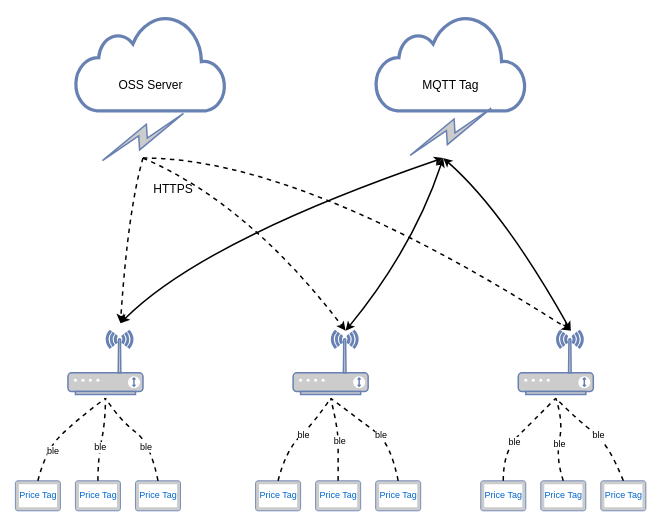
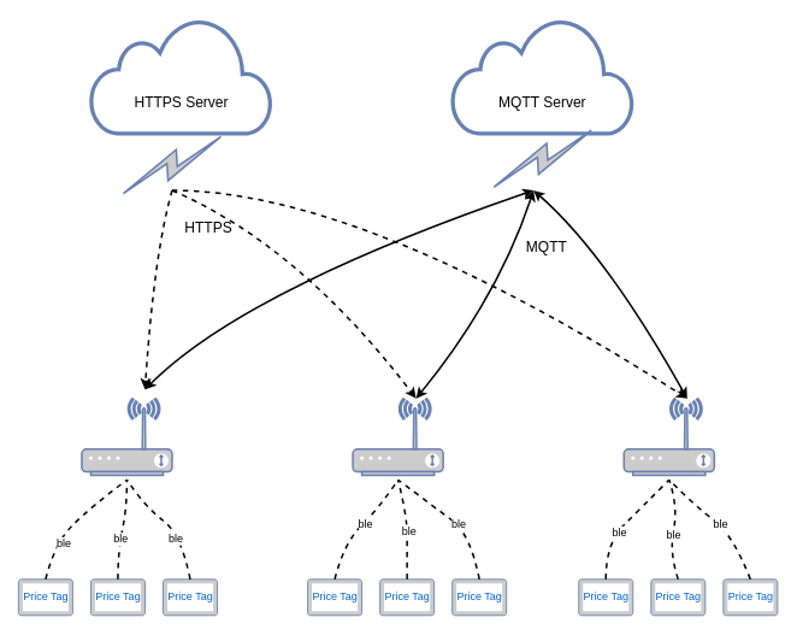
- <mxCell id="3" value="&lt;font color=&quot;#000000&quot; style=&quot;font-size: 16px;&quot;&gt;&lt;br style=&quot;font-size: 16px;&quot;&gt;&lt;br style=&quot;font-size: 16px;&quot;&gt;&lt;br style=&quot;font-size: 16px;&quot;&gt;OSS Server&lt;/font&gt;&lt;br style=&quot;font-size: 16px;&quot;&gt;" style="html=1;outlineConnect=0;fillColor=none;strokeColor=#6881B3;gradientColor=none;gradientDirection=north;strokeWidth=2;shape=mxgraph.networks.cloud;fontColor=#ffffff;fontSize=16;" vertex="1" parent="1"><mxGeometry x="100" y="20" width="200" height="127" as="geometry" /></mxCell>
+ <mxCell id="3" value="&lt;font color=&quot;#000000&quot; style=&quot;font-size: 16px;&quot;&gt;&lt;br style=&quot;font-size: 16px;&quot;&gt;&lt;br style=&quot;font-size: 16px;&quot;&gt;&lt;br style=&quot;font-size: 16px;&quot;&gt;HTTPS Server&lt;/font&gt;&lt;br style=&quot;font-size: 16px;&quot;&gt;" style="html=1;outlineConnect=0;fillColor=none;strokeColor=#6881B3;gradientColor=none;gradientDirection=north;strokeWidth=2;shape=mxgraph.networks.cloud;fontColor=#ffffff;fontSize=16;" vertex="1" parent="1"><mxGeometry x="100" y="20" width="200" height="127" as="geometry" /></mxCell>
- <mxCell id="2" value="&lt;span style=&quot;color: rgb(0, 0, 0); white-space: normal; font-size: 16px;&quot;&gt;&lt;br style=&quot;font-size: 16px;&quot;&gt;&lt;br style=&quot;font-size: 16px;&quot;&gt;&lt;br style=&quot;font-size: 16px;&quot;&gt;MQTT Tag&lt;/span&gt;" style="html=1;outlineConnect=0;fillColor=none;strokeColor=#6881B3;gradientColor=none;gradientDirection=north;strokeWidth=2;shape=mxgraph.networks.cloud;fontColor=#ffffff;whiteSpace=wrap;fontSize=16;" vertex="1" parent="1"><mxGeometry x="500" y="20" width="200" height="127" as="geometry" /></mxCell>
+ <mxCell id="2" value="&lt;span style=&quot;color: rgb(0, 0, 0); white-space: normal; font-size: 16px;&quot;&gt;&lt;br style=&quot;font-size: 16px;&quot;&gt;&lt;br style=&quot;font-size: 16px;&quot;&gt;&lt;br style=&quot;font-size: 16px;&quot;&gt;MQTT Server&lt;/span&gt;" style="html=1;outlineConnect=0;fillColor=none;strokeColor=#6881B3;gradientColor=none;gradientDirection=north;strokeWidth=2;shape=mxgraph.networks.cloud;fontColor=#ffffff;whiteSpace=wrap;fontSize=16;" vertex="1" parent="1"><mxGeometry x="500" y="20" width="200" height="127" as="geometry" /></mxCell>
+ <mxCell id="16" value="MQTT&lt;br&gt;" style="text;html=1;resizable=0;points=[];autosize=1;align=left;verticalAlign=top;spacingTop=-4;fontSize=16;" vertex="1" parent="1"><mxGeometry x="580" y="260" width="60" height="20" as="geometry" /></mxCell>
